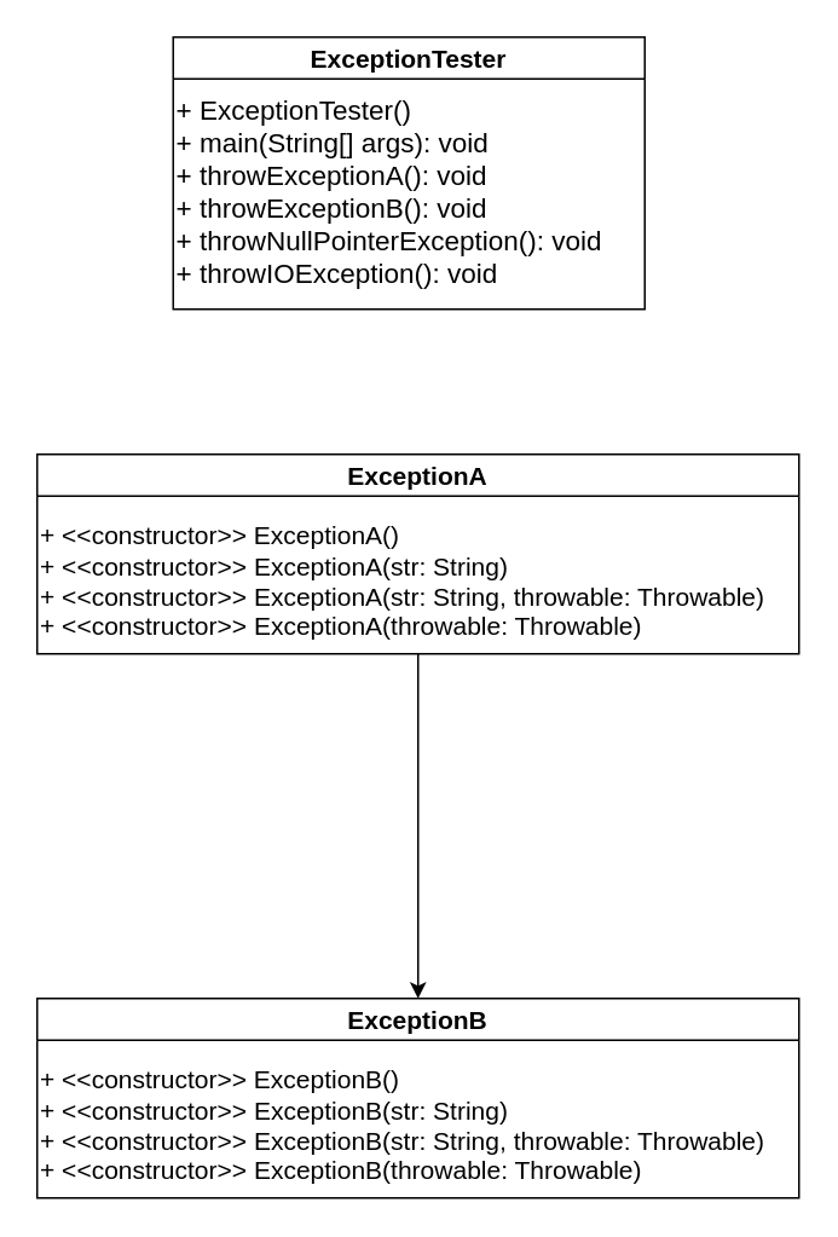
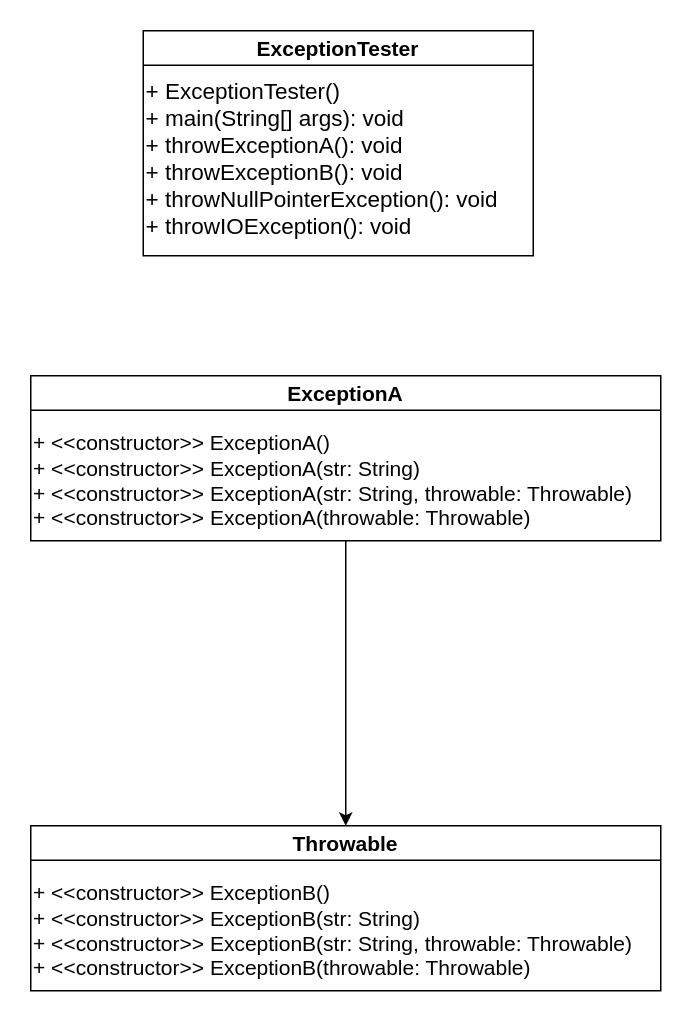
- <mxCell id="6" value="ExceptionB" style="swimlane;fontSize=14;startSize=23;" vertex="1" parent="1"><mxGeometry x="20" y="550" width="420" height="110" as="geometry" /></mxCell>
+ <mxCell id="6" value="Throwable" style="swimlane;fontSize=14;startSize=23;" vertex="1" parent="1"><mxGeometry x="20" y="550" width="420" height="110" as="geometry" /></mxCell>
